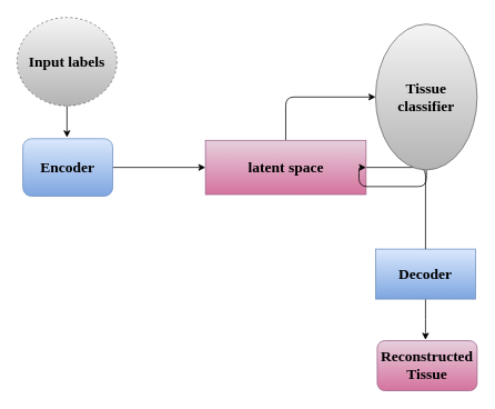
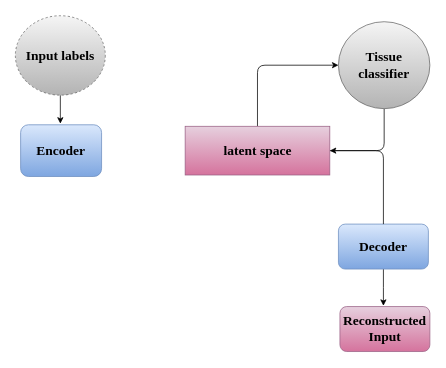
- <mxCell id="13" value="&lt;b&gt;&lt;font face=&quot;Times New Roman&quot; style=&quot;font-size: 18px;&quot;&gt;Tissue classifier&lt;/font&gt;&lt;/b&gt;" style="ellipse;whiteSpace=wrap;html=1;fillColor=#f5f5f5;gradientColor=#b3b3b3;strokeColor=#666666;" vertex="1" parent="1"><mxGeometry x="451" y="28" width="122" height="175" as="geometry" /></mxCell>
+ <mxCell id="13" value="&lt;b&gt;&lt;font face=&quot;Times New Roman&quot; style=&quot;font-size: 18px;&quot;&gt;Tissue classifier&lt;/font&gt;&lt;/b&gt;" style="ellipse;whiteSpace=wrap;html=1;fillColor=#f5f5f5;gradientColor=#b3b3b3;strokeColor=#666666;" vertex="1" parent="1"><mxGeometry x="451" y="28" width="122" height="116" as="geometry" /></mxCell>
- <mxCell id="2" style="edgeStyle=orthogonalEdgeStyle;rounded=0;orthogonalLoop=1;jettySize=auto;html=1;exitX=1;exitY=0.5;exitDx=0;exitDy=0;entryX=0;entryY=0.5;entryDx=0;entryDy=0;" edge="1" parent="1" source="3" target="9"><mxGeometry relative="1" as="geometry" /></mxCell>
- <mxCell id="6" value="&lt;b&gt;&lt;font face=&quot;Times New Roman&quot; style=&quot;font-size: 18px;&quot;&gt;Decoder&lt;/font&gt;&lt;/b&gt;" style="whiteSpace=wrap;html=1;strokeColor=#6c8ebf;fillColor=#dae8fc;gradientColor=#7ea6e0;rounded=0;" parent="1" vertex="1"><mxGeometry x="451" y="298" width="120" height="60" as="geometry" /></mxCell>
+ <mxCell id="6" value="&lt;b&gt;&lt;font face=&quot;Times New Roman&quot; style=&quot;font-size: 18px;&quot;&gt;Decoder&lt;/font&gt;&lt;/b&gt;" style="rounded=1;whiteSpace=wrap;html=1;strokeColor=#6c8ebf;fillColor=#dae8fc;gradientColor=#7ea6e0;" parent="1" vertex="1"><mxGeometry x="451" y="298" width="120" height="60" as="geometry" /></mxCell>
- <mxCell id="4" value="&lt;font face=&quot;Times New Roman&quot; style=&quot;font-size: 18px;&quot;&gt;&lt;b&gt;Reconstructed Tissue&lt;/b&gt;&lt;/font&gt;" style="rounded=1;whiteSpace=wrap;html=1;strokeColor=#996185;fillColor=#e6d0de;gradientColor=#d5739d;" parent="1" vertex="1"><mxGeometry x="453" y="408" width="120" height="60" as="geometry" /></mxCell>
+ <mxCell id="4" value="&lt;font face=&quot;Times New Roman&quot; style=&quot;font-size: 18px;&quot;&gt;&lt;b&gt;Reconstructed Input&lt;/b&gt;&lt;/font&gt;" style="rounded=1;whiteSpace=wrap;html=1;strokeColor=#996185;fillColor=#e6d0de;gradientColor=#d5739d;" parent="1" vertex="1"><mxGeometry x="453" y="408" width="120" height="60" as="geometry" /></mxCell>
